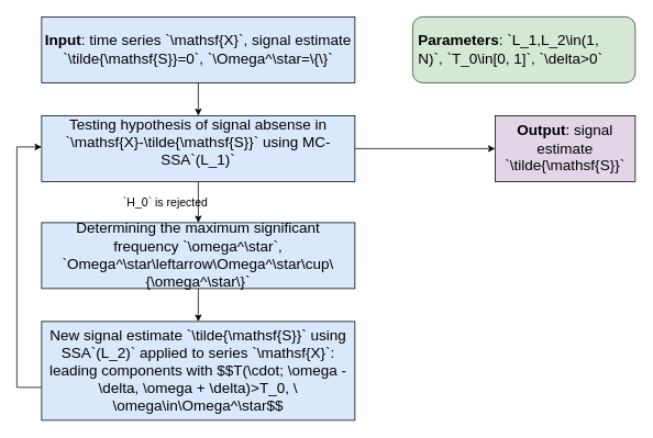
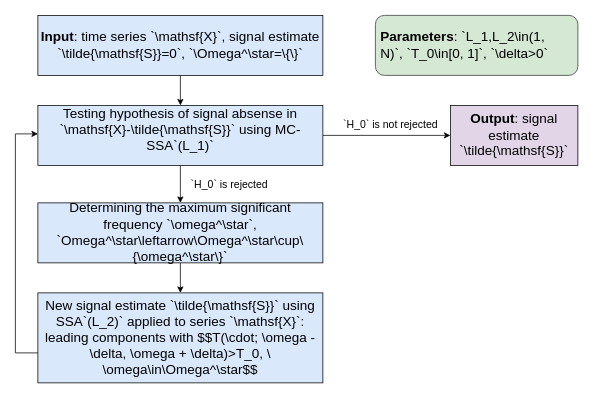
+ <mxCell id="10" value="&lt;font style=&quot;font-size: 14px;&quot;&gt;`H_0` is not rejected&lt;/font&gt;" style="text;html=1;align=center;verticalAlign=middle;resizable=0;points=[];autosize=1;strokeColor=none;fillColor=none;" parent="1" vertex="1"><mxGeometry x="445" y="150" width="150" height="30" as="geometry" /></mxCell>
- <mxCell id="11" value="&lt;font style=&quot;font-size: 14px;&quot;&gt;`H_0` is rejected&lt;/font&gt;" style="text;html=1;align=center;verticalAlign=middle;resizable=0;points=[];autosize=1;strokeColor=none;fillColor=none;" parent="1" vertex="1"><mxGeometry x="135" y="230" width="130" height="30" as="geometry" /></mxCell>
+ <mxCell id="11" value="&lt;font style=&quot;font-size: 14px;&quot;&gt;`H_0` is rejected&lt;/font&gt;" style="text;html=1;align=center;verticalAlign=middle;resizable=0;points=[];autosize=1;strokeColor=none;fillColor=none;" parent="1" vertex="1"><mxGeometry x="240" y="230" width="130" height="30" as="geometry" /></mxCell>
